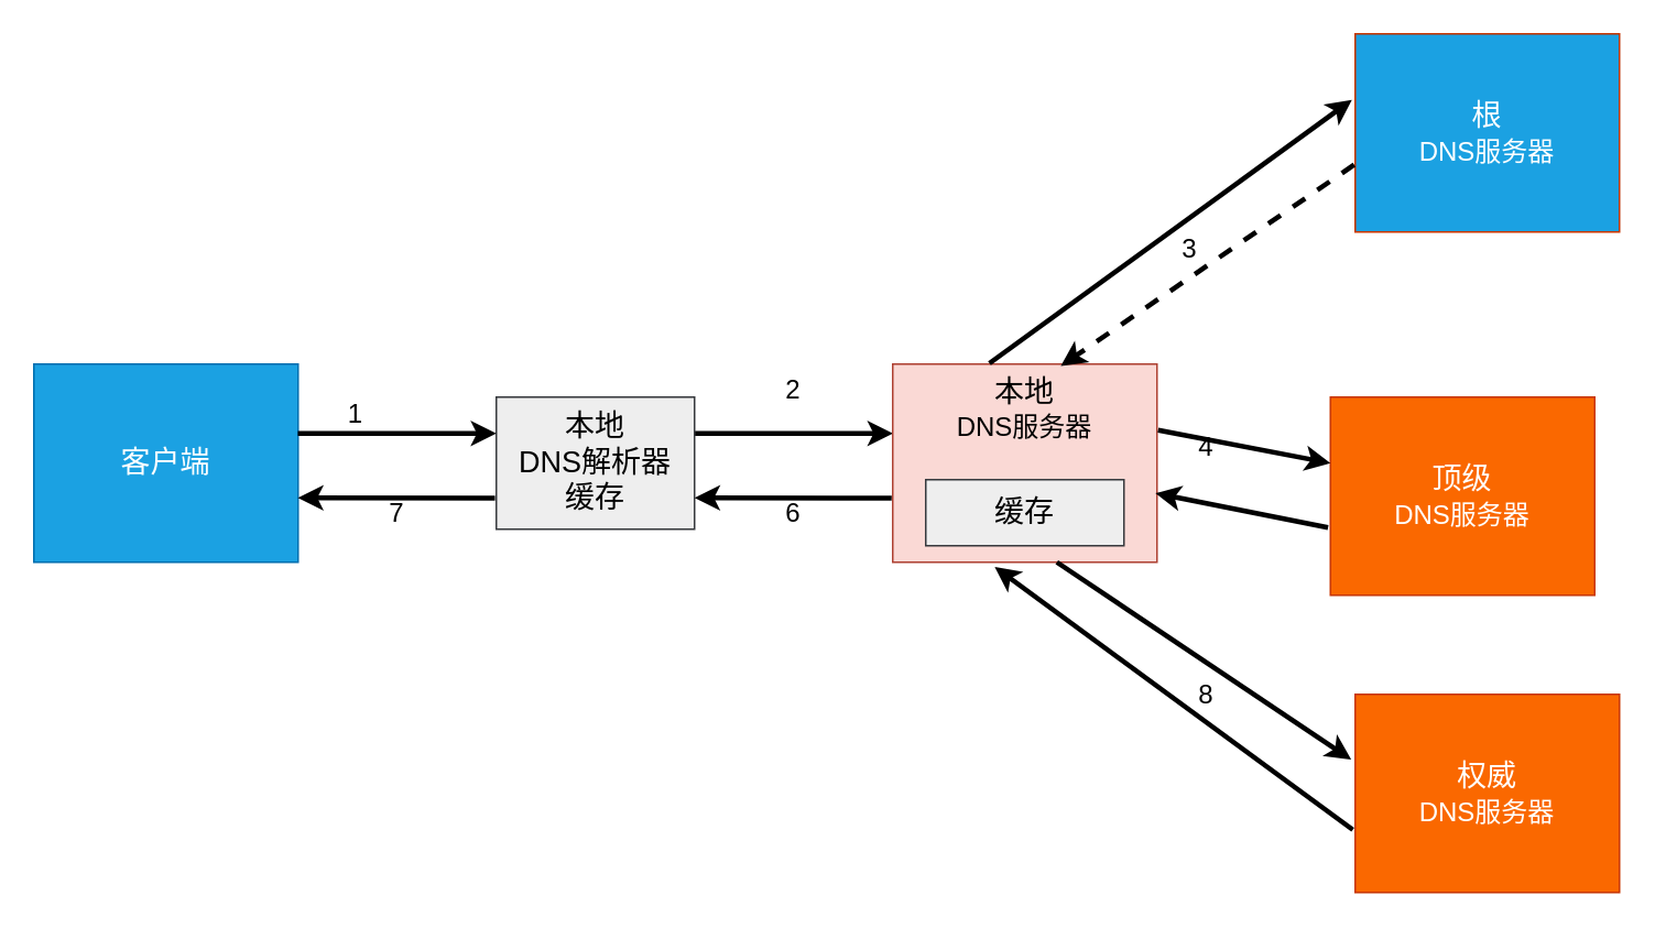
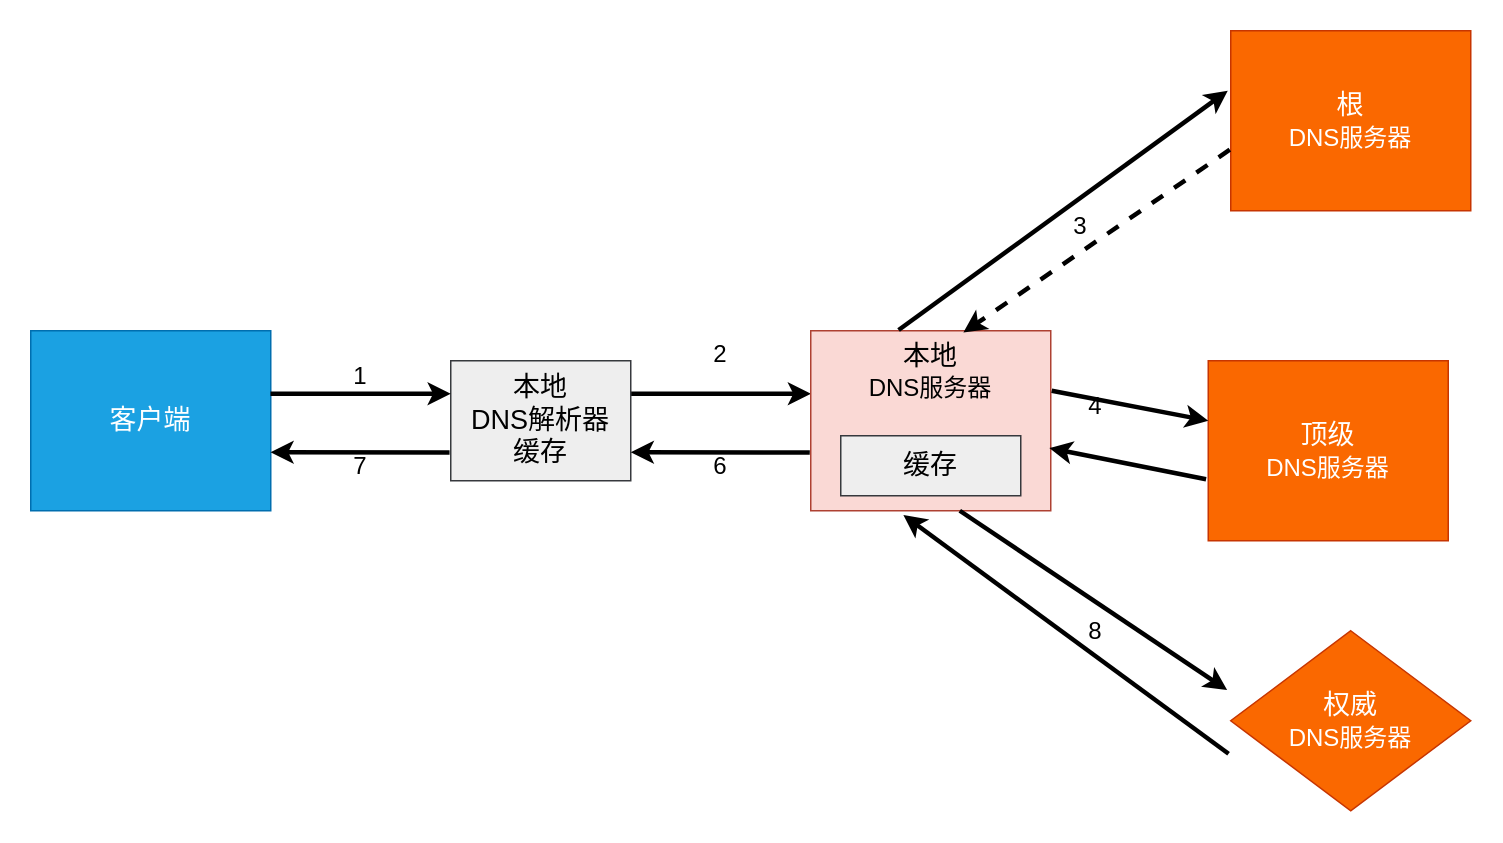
- <mxCell id="6" value="&lt;font&gt;&lt;span style=&quot;font-size: 18px&quot;&gt;根&lt;br&gt;&lt;/span&gt;DNS服务器&lt;br&gt;&lt;/font&gt;" style="rounded=0;whiteSpace=wrap;html=1;fontSize=16;fillColor=#1ba1e2;strokeColor=#C73500;fontColor=#ffffff;" vertex="1" parent="1"><mxGeometry x="820" y="20" width="160" height="120" as="geometry" /></mxCell>
+ <mxCell id="6" value="&lt;font&gt;&lt;span style=&quot;font-size: 18px&quot;&gt;根&lt;br&gt;&lt;/span&gt;DNS服务器&lt;br&gt;&lt;/font&gt;" style="rounded=0;whiteSpace=wrap;html=1;fontSize=16;fillColor=#fa6800;strokeColor=#C73500;fontColor=#ffffff;" vertex="1" parent="1"><mxGeometry x="820" y="20" width="160" height="120" as="geometry" /></mxCell>
- <mxCell id="23" value="&lt;font style=&quot;font-size: 16px&quot;&gt;1&lt;/font&gt;" style="text;html=1;strokeColor=none;fillColor=none;align=center;verticalAlign=middle;whiteSpace=wrap;rounded=0;" vertex="1" parent="1"><mxGeometry x="194.84" y="240" width="40" height="20" as="geometry" /></mxCell>
+ <mxCell id="23" value="&lt;font style=&quot;font-size: 16px&quot;&gt;1&lt;/font&gt;" style="text;html=1;strokeColor=none;fillColor=none;align=center;verticalAlign=middle;whiteSpace=wrap;rounded=0;" vertex="1" parent="1"><mxGeometry x="219.84" y="240" width="40" height="20" as="geometry" /></mxCell>
- <mxCell id="8" value="&lt;font&gt;&lt;span style=&quot;font-size: 18px&quot;&gt;权威&lt;br&gt;&lt;/span&gt;DNS服务器&lt;br&gt;&lt;/font&gt;" style="rounded=0;whiteSpace=wrap;html=1;fontSize=16;fillColor=#fa6800;strokeColor=#C73500;fontColor=#ffffff;" vertex="1" parent="1"><mxGeometry x="820" y="420" width="160" height="120" as="geometry" /></mxCell>
+ <mxCell id="8" value="&lt;font&gt;&lt;span style=&quot;font-size: 18px&quot;&gt;权威&lt;br&gt;&lt;/span&gt;DNS服务器&lt;br&gt;&lt;/font&gt;" style="rhombus;whiteSpace=wrap;html=1;fontSize=16;fillColor=#fa6800;strokeColor=#C73500;fontColor=#ffffff;" vertex="1" parent="1"><mxGeometry x="820" y="420" width="160" height="120" as="geometry" /></mxCell>
